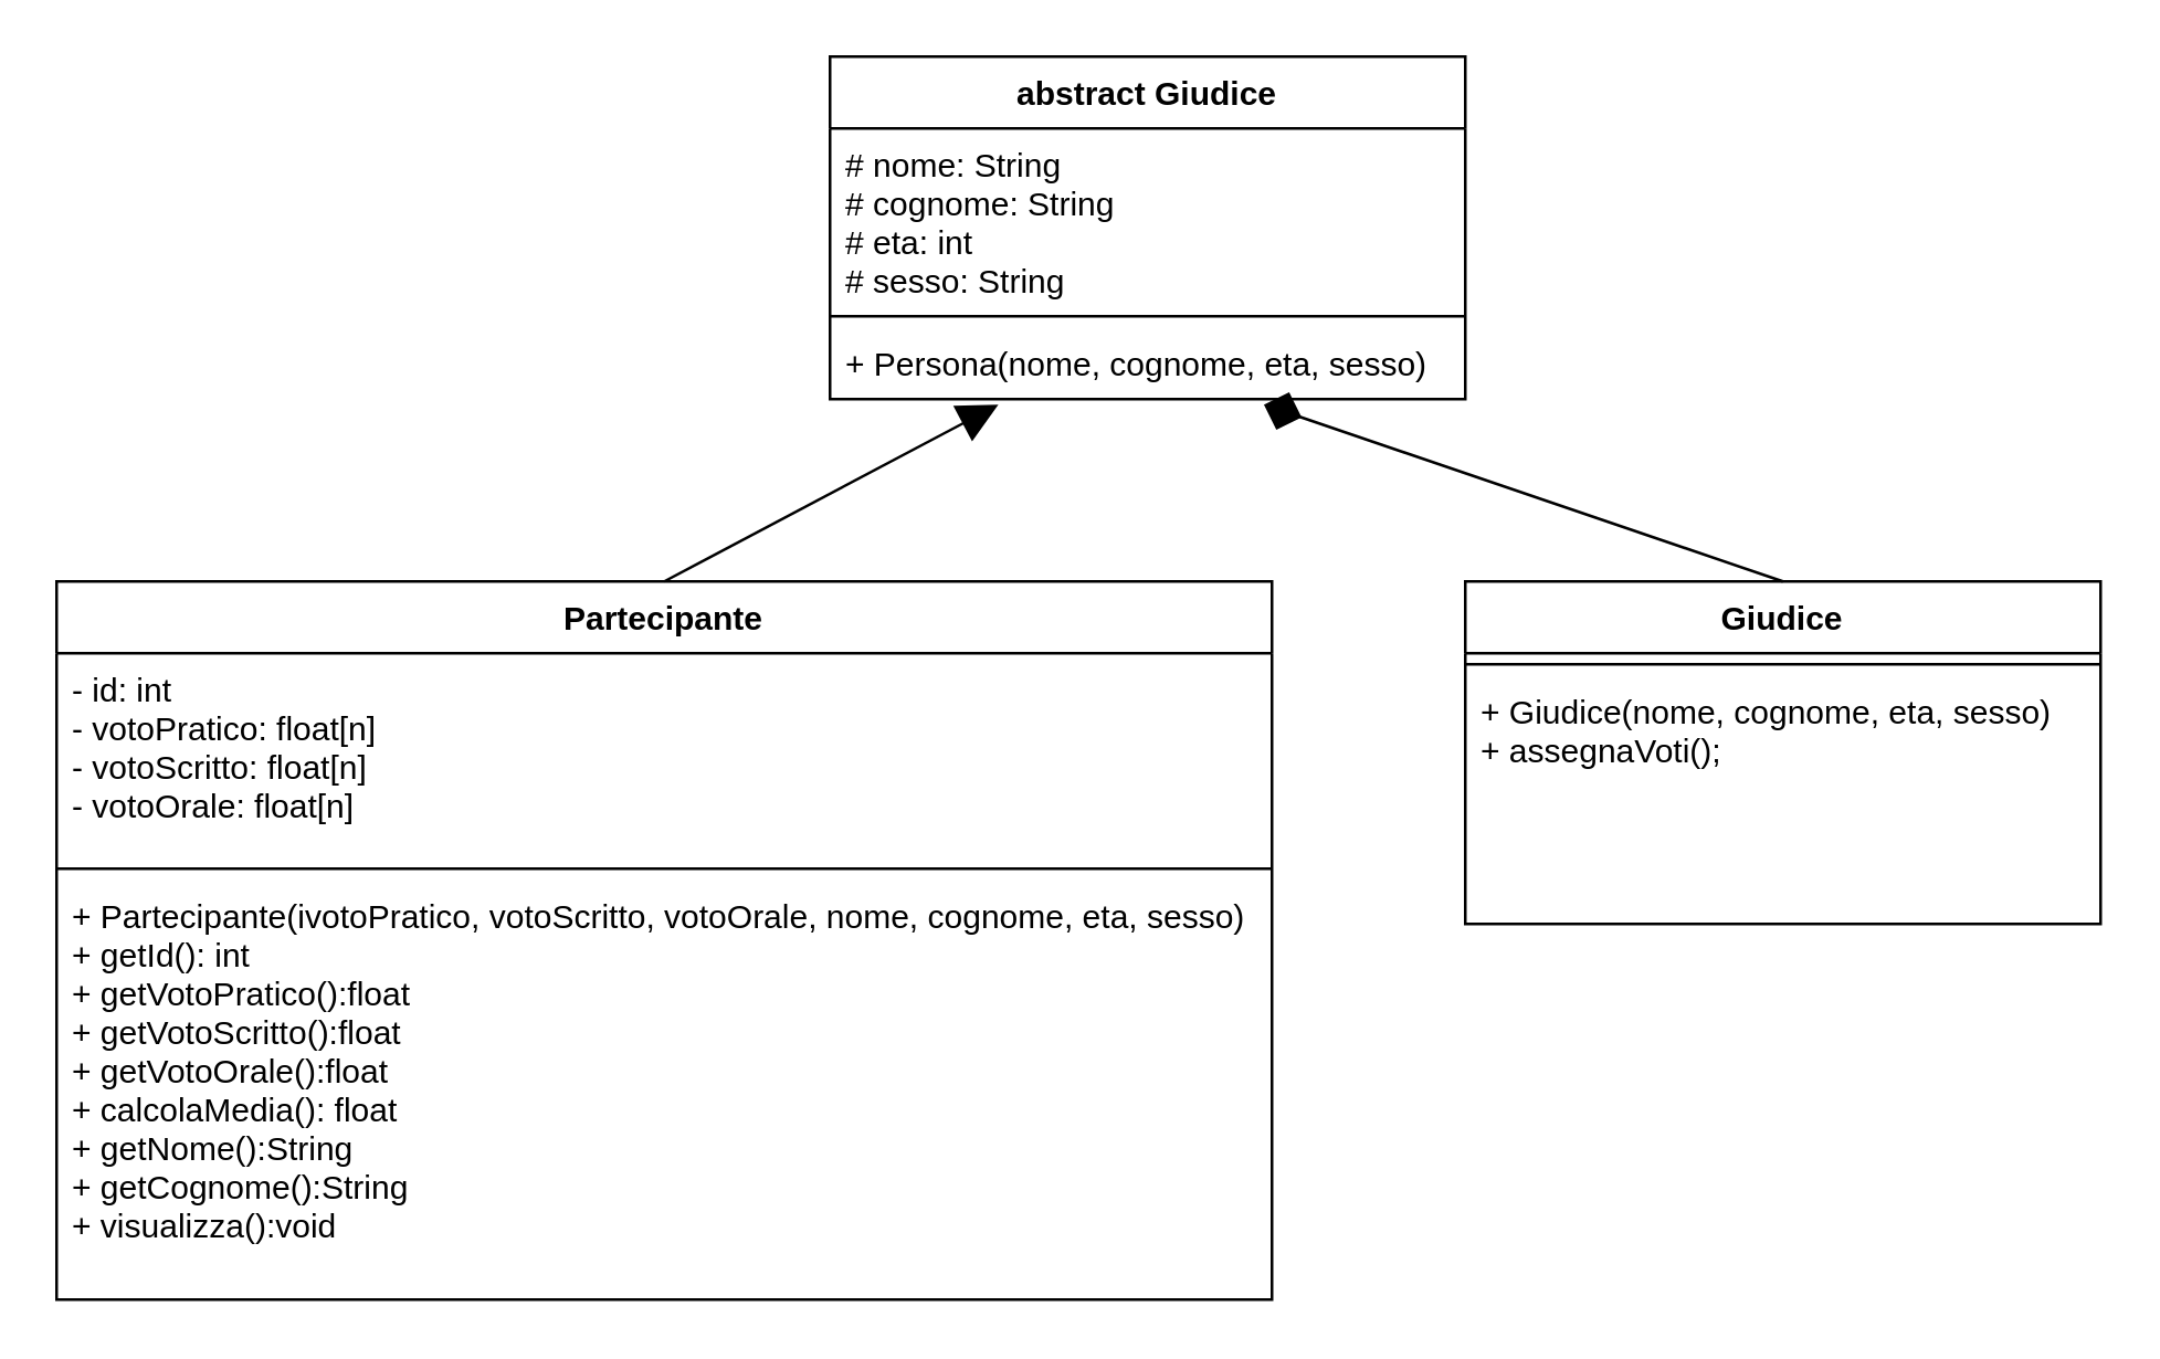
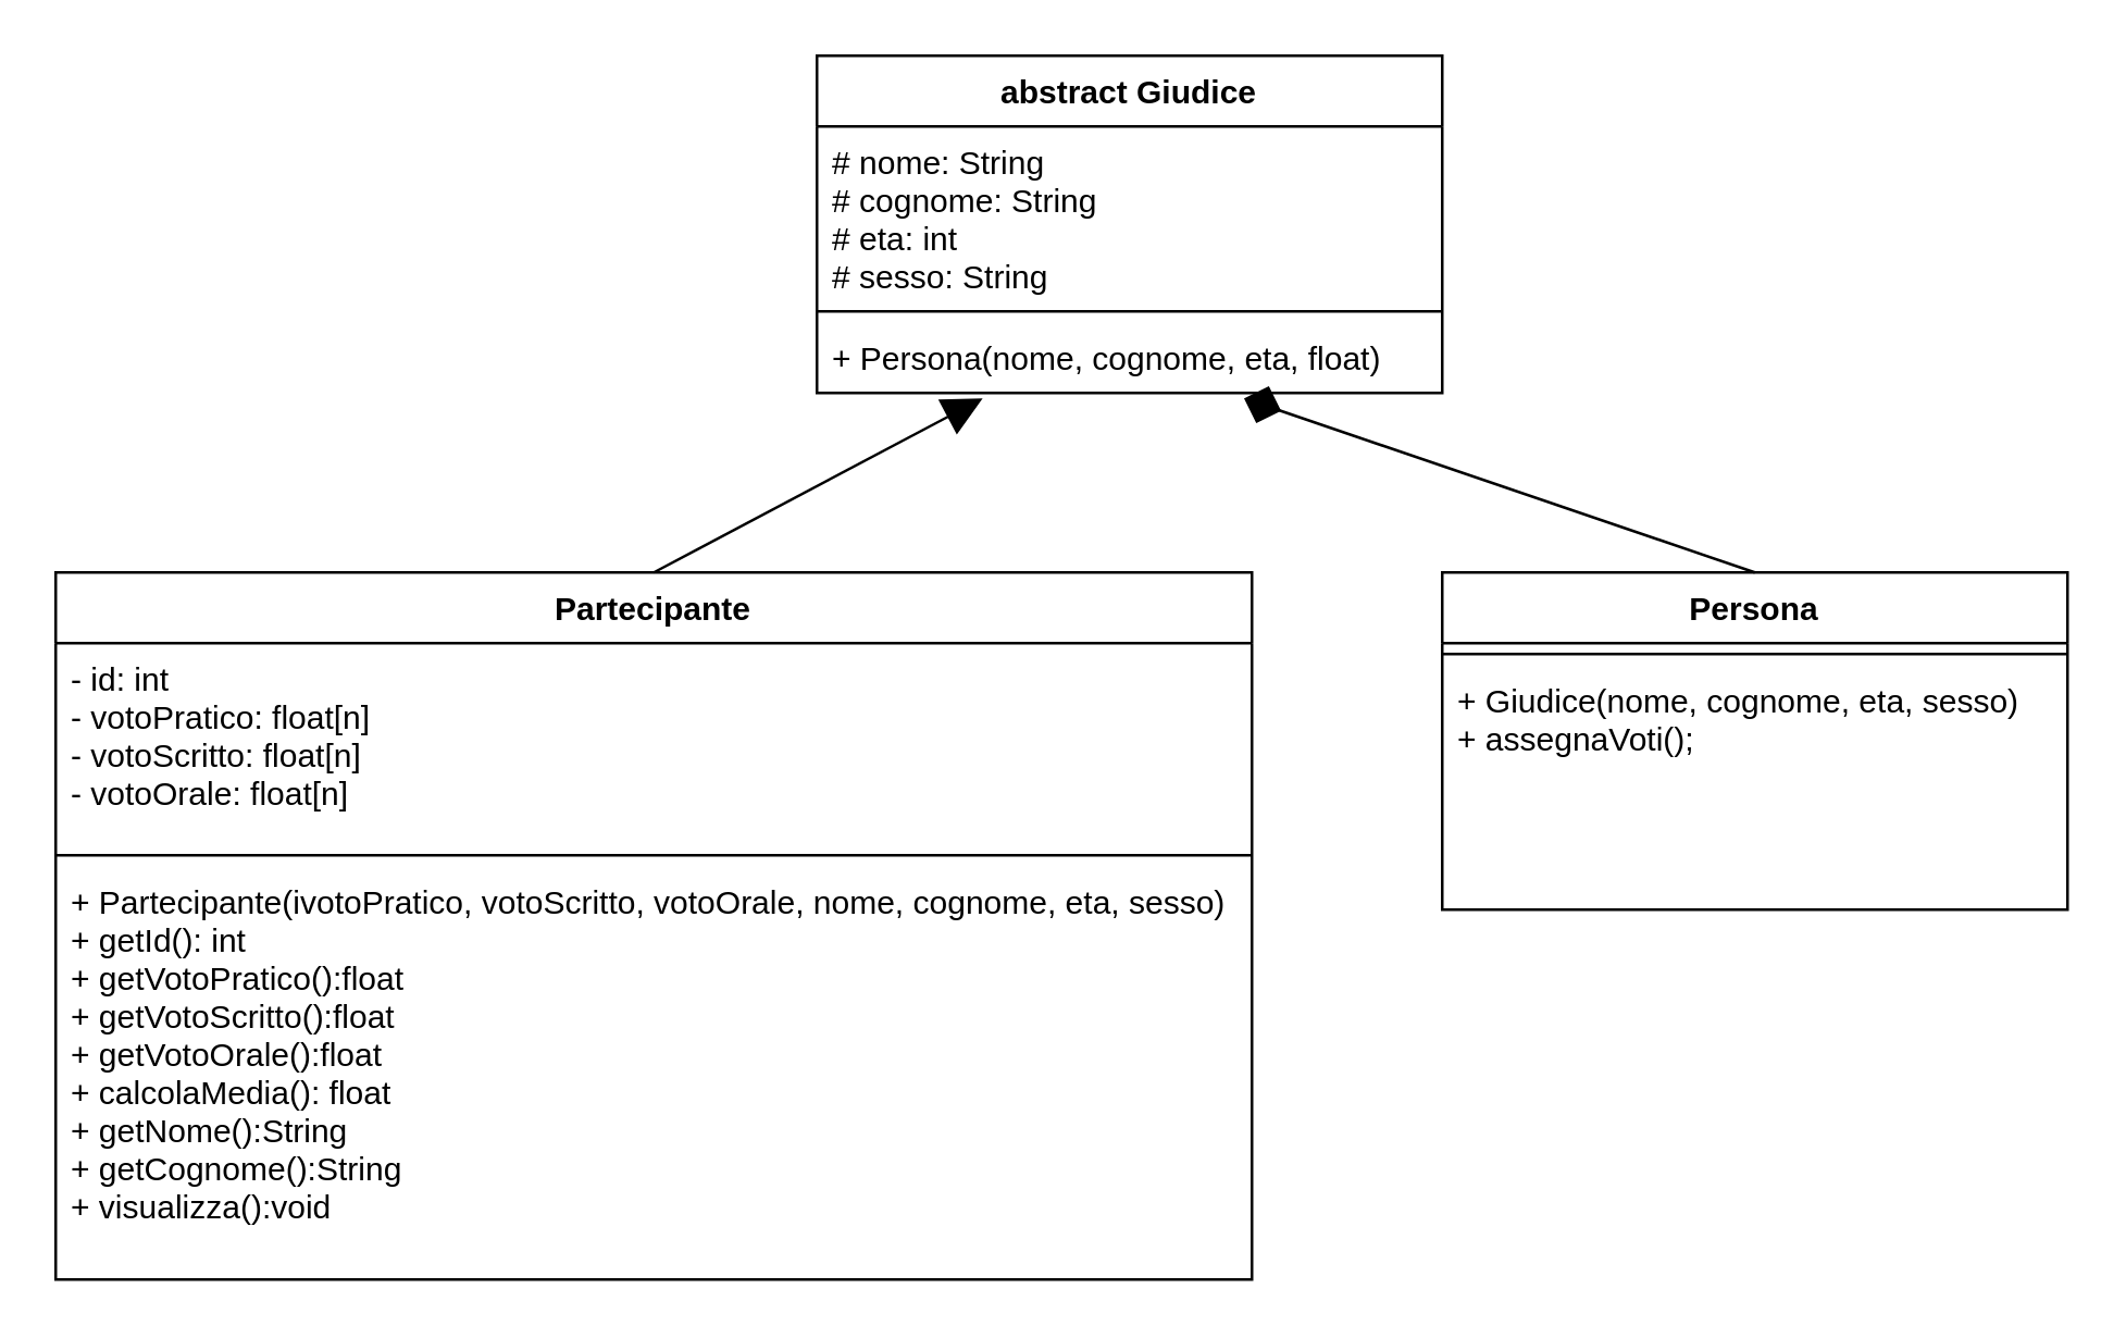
- <mxCell id="5" value="+ Persona(nome, cognome, eta, sesso)" style="text;strokeColor=none;fillColor=none;align=left;verticalAlign=top;spacingLeft=4;spacingRight=4;overflow=hidden;rotatable=0;points=[[0,0.5],[1,0.5]];portConstraint=eastwest;" vertex="1" parent="2"><mxGeometry y="98" width="230" height="26" as="geometry" /></mxCell>
+ <mxCell id="5" value="+ Persona(nome, cognome, eta, float)" style="text;strokeColor=none;fillColor=none;align=left;verticalAlign=top;spacingLeft=4;spacingRight=4;overflow=hidden;rotatable=0;points=[[0,0.5],[1,0.5]];portConstraint=eastwest;" vertex="1" parent="2"><mxGeometry y="98" width="230" height="26" as="geometry" /></mxCell>
- <mxCell id="10" value="Giudice" style="swimlane;fontStyle=1;align=center;verticalAlign=top;childLayout=stackLayout;horizontal=1;startSize=26;horizontalStack=0;resizeParent=1;resizeParentMax=0;resizeLast=0;collapsible=1;marginBottom=0;" vertex="1" parent="1"><mxGeometry x="530" y="210" width="230" height="124" as="geometry" /></mxCell>
+ <mxCell id="10" value="Persona" style="swimlane;fontStyle=1;align=center;verticalAlign=top;childLayout=stackLayout;horizontal=1;startSize=26;horizontalStack=0;resizeParent=1;resizeParentMax=0;resizeLast=0;collapsible=1;marginBottom=0;" vertex="1" parent="1"><mxGeometry x="530" y="210" width="230" height="124" as="geometry" /></mxCell>
